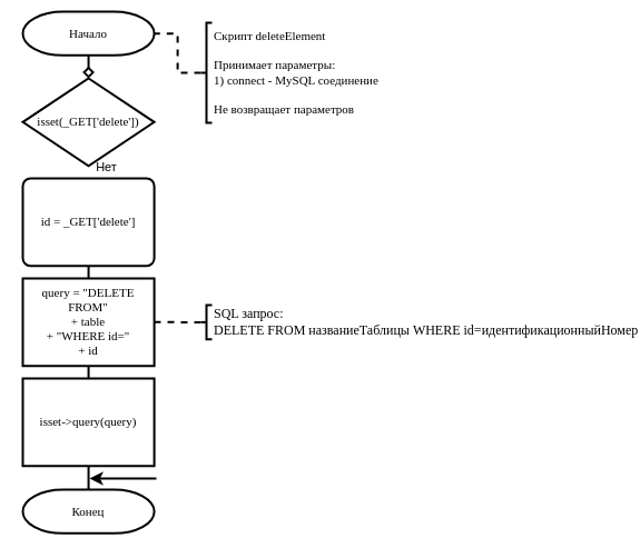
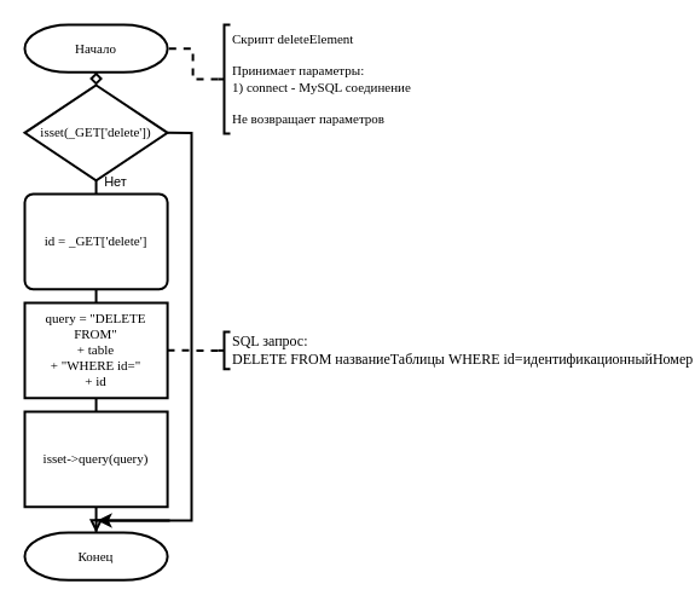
- <mxCell id="3" value="Начало" style="strokeWidth=2;html=1;shape=mxgraph.flowchart.terminator;whiteSpace=wrap;rounded=0;fontFamily=Times New Roman;fontSize=11;" vertex="1" parent="1"><mxGeometry x="20" y="10" width="118.11" height="39.37" as="geometry" /></mxCell>
+ <mxCell id="3" value="Начало" style="strokeWidth=2;html=1;shape=mxgraph.flowchart.terminator;whiteSpace=wrap;rounded=0;fontFamily=Times New Roman;fontSize=11;" vertex="1" parent="1"><mxGeometry x="20" y="20" width="118.11" height="39.37" as="geometry" /></mxCell>
+ <mxCell id="4" style="edgeStyle=orthogonalEdgeStyle;rounded=0;orthogonalLoop=1;jettySize=auto;html=1;exitX=0.5;exitY=1;exitDx=0;exitDy=0;exitPerimeter=0;entryX=0.5;entryY=0;entryDx=0;entryDy=0;endArrow=none;endFill=0;strokeWidth=2;fontSize=11;" edge="1" parent="1" source="6" target="8"><mxGeometry relative="1" as="geometry" /></mxCell>
+ <mxCell id="5" style="edgeStyle=orthogonalEdgeStyle;rounded=0;orthogonalLoop=1;jettySize=auto;html=1;exitX=1;exitY=0.5;exitDx=0;exitDy=0;exitPerimeter=0;entryX=0.5;entryY=0;entryDx=0;entryDy=0;entryPerimeter=0;endArrow=none;endFill=0;strokeWidth=2;fontSize=11;" edge="1" parent="1" source="6" target="13"><mxGeometry relative="1" as="geometry"><Array as="points"><mxPoint x="158" y="109" /><mxPoint x="158" y="430" /><mxPoint x="79" y="430" /></Array></mxGeometry></mxCell>
- <mxCell id="11" style="edgeStyle=orthogonalEdgeStyle;rounded=0;orthogonalLoop=1;jettySize=auto;html=1;exitX=0.5;exitY=1;exitDx=0;exitDy=0;entryX=0.5;entryY=0;entryDx=0;entryDy=0;entryPerimeter=0;endArrow=none;endFill=0;strokeWidth=2;fontSize=11;" edge="1" parent="1" source="12" target="13"><mxGeometry relative="1" as="geometry" /></mxCell>
+ <mxCell id="11" style="edgeStyle=orthogonalEdgeStyle;rounded=0;orthogonalLoop=1;jettySize=auto;html=1;exitX=0.5;exitY=1;exitDx=0;exitDy=0;entryX=0.5;entryY=0;entryDx=0;entryDy=0;entryPerimeter=0;endArrow=block;endFill=0;strokeWidth=2;fontSize=11;" edge="1" parent="1" source="12" target="13"><mxGeometry relative="1" as="geometry" /></mxCell>
